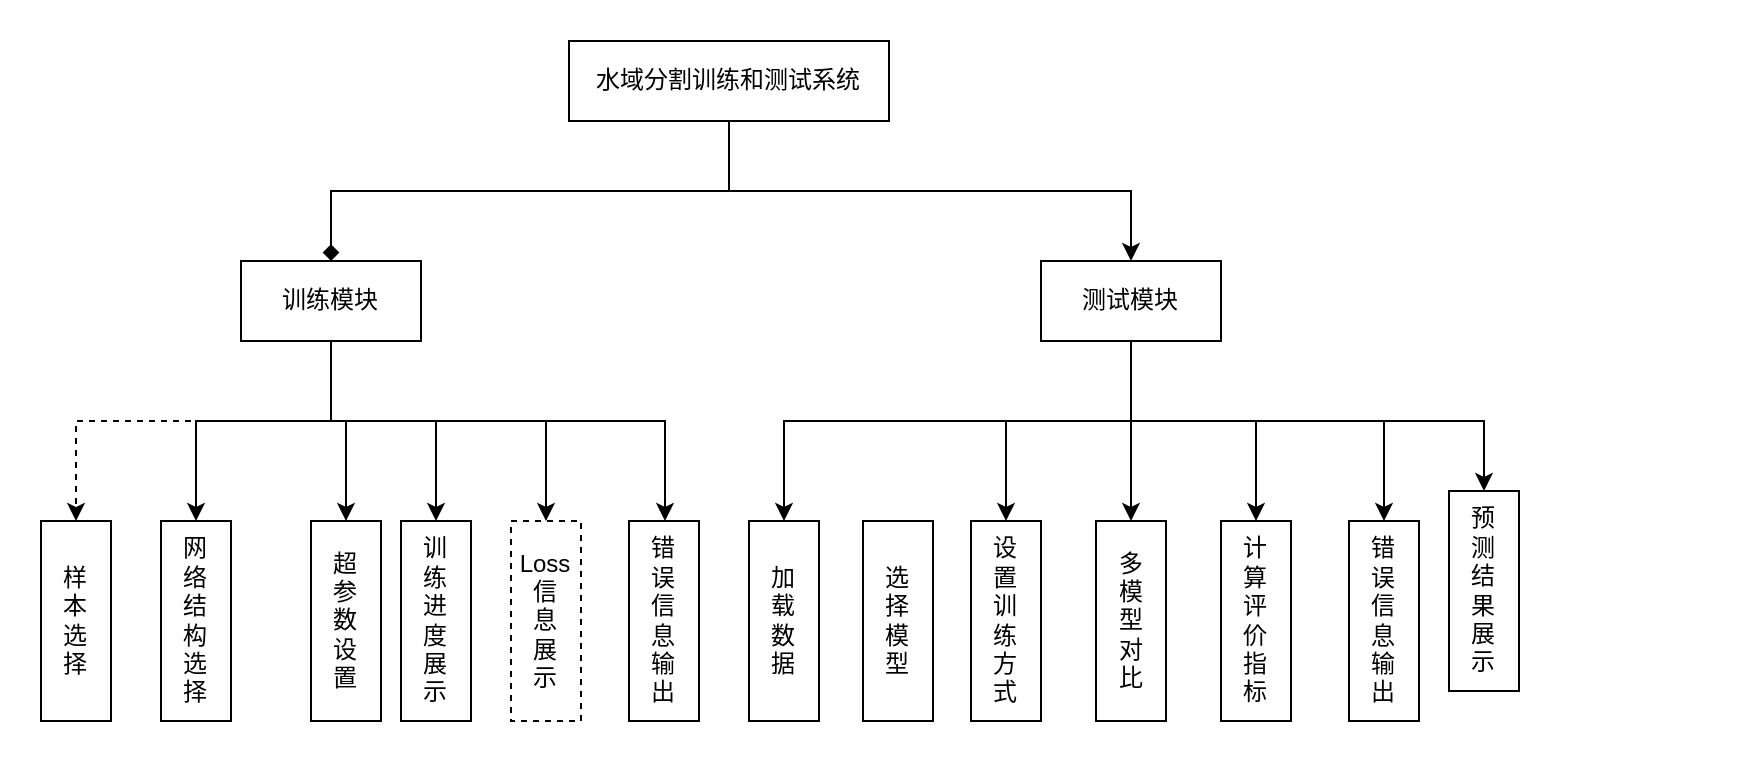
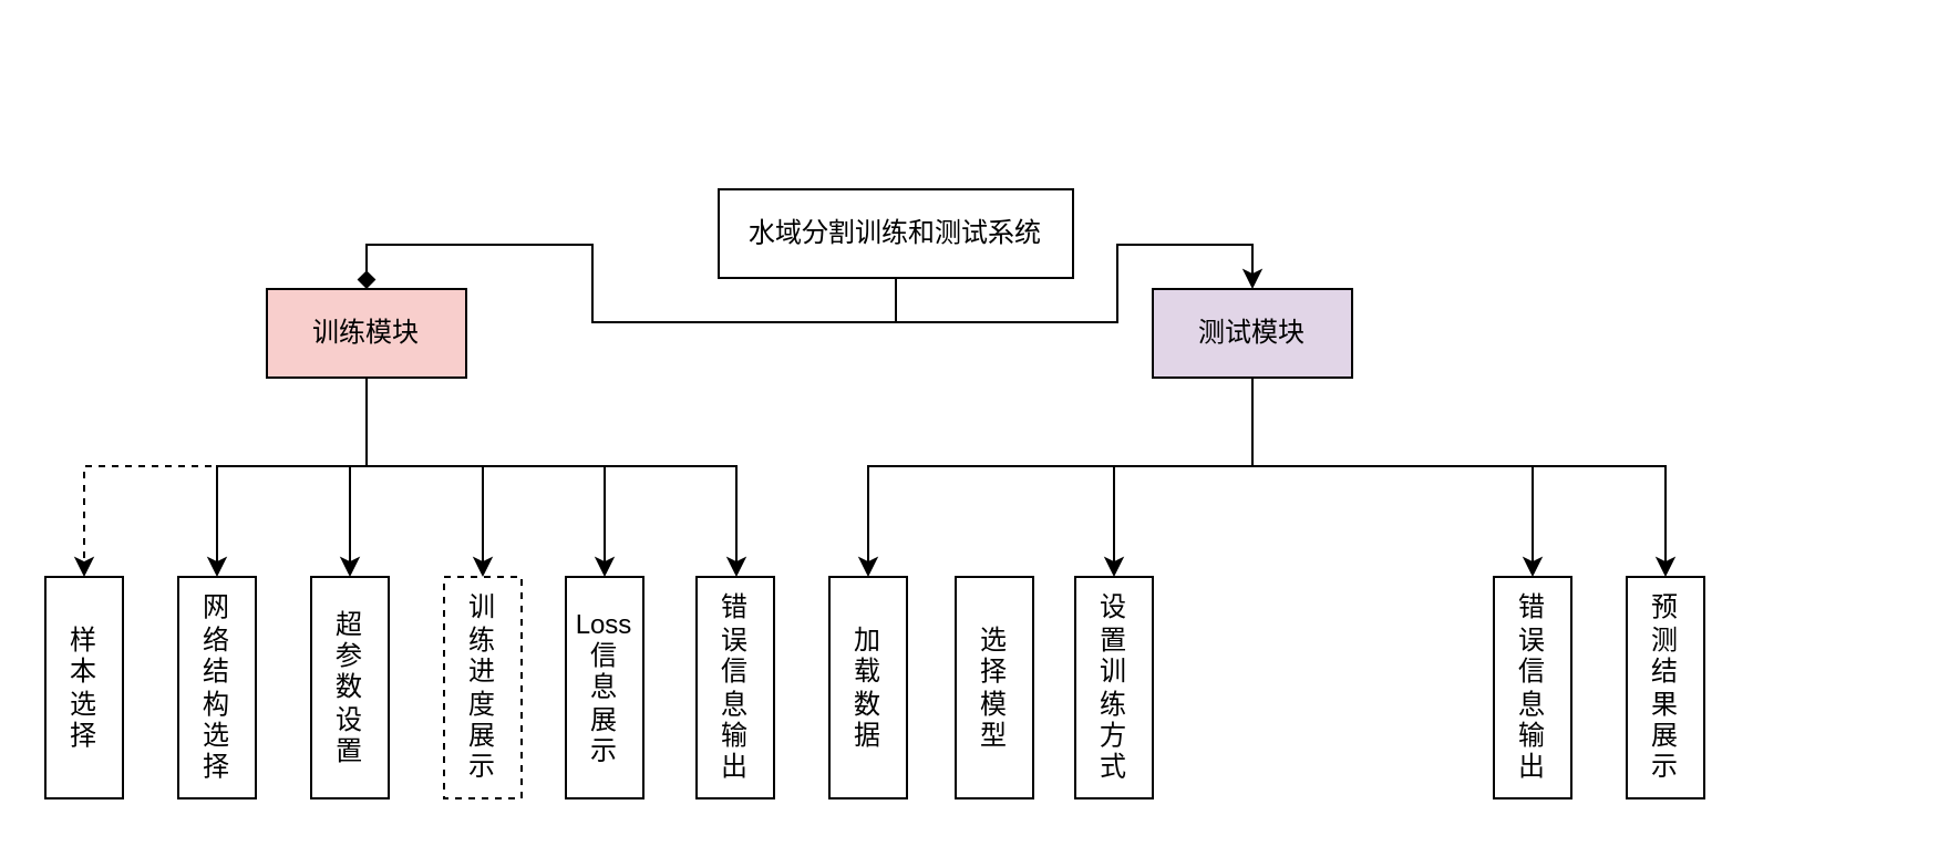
- <mxCell id="4" value="水域分割训练和测试系统" style="rounded=0;whiteSpace=wrap;html=1;" vertex="1" parent="1"><mxGeometry x="284" y="20" width="160" height="40" as="geometry" /></mxCell>
+ <mxCell id="4" value="水域分割训练和测试系统" style="rounded=0;whiteSpace=wrap;html=1;" vertex="1" parent="1"><mxGeometry x="324" y="85" width="160" height="40" as="geometry" /></mxCell>
- <mxCell id="10" value="训练模块" style="rounded=0;whiteSpace=wrap;html=1;" vertex="1" parent="1"><mxGeometry x="120" y="130" width="90" height="40" as="geometry" /></mxCell>
+ <mxCell id="10" value="训练模块" style="rounded=0;whiteSpace=wrap;html=1;fillColor=#f8cecc;" vertex="1" parent="1"><mxGeometry x="120" y="130" width="90" height="40" as="geometry" /></mxCell>
- <mxCell id="12" value="测试模块" style="rounded=0;whiteSpace=wrap;html=1;" vertex="1" parent="1"><mxGeometry x="520" y="130" width="90" height="40" as="geometry" /></mxCell>
+ <mxCell id="12" value="测试模块" style="rounded=0;whiteSpace=wrap;html=1;fillColor=#e1d5e7;" vertex="1" parent="1"><mxGeometry x="520" y="130" width="90" height="40" as="geometry" /></mxCell>
- <mxCell id="24" value="" style="edgeStyle=orthogonalEdgeStyle;rounded=0;orthogonalLoop=1;jettySize=auto;html=1;exitX=0.5;exitY=1;exitDx=0;exitDy=0;" edge="1" parent="1" target="25" source="12"><mxGeometry relative="1" as="geometry"><mxPoint x="479" y="200" as="sourcePoint" /><Array as="points"><mxPoint x="611" y="210" /><mxPoint x="658" y="210" /></Array></mxGeometry></mxCell>
- <mxCell id="22" value="" style="edgeStyle=orthogonalEdgeStyle;rounded=0;orthogonalLoop=1;jettySize=auto;html=1;exitX=0.5;exitY=1;exitDx=0;exitDy=0;" edge="1" parent="1" target="23" source="12"><mxGeometry relative="1" as="geometry"><mxPoint x="469" y="190" as="sourcePoint" /><Array as="points"><mxPoint x="611" y="210" /><mxPoint x="728" y="210" /></Array></mxGeometry></mxCell>
- <mxCell id="29" value="预&lt;br&gt;测&lt;br&gt;结&lt;br&gt;果&lt;br&gt;展&lt;br&gt;示" style="whiteSpace=wrap;html=1;rounded=0;" vertex="1" parent="1"><mxGeometry x="724" y="245" width="35" height="100" as="geometry" /></mxCell>
+ <mxCell id="29" value="预&lt;br&gt;测&lt;br&gt;结&lt;br&gt;果&lt;br&gt;展&lt;br&gt;示" style="whiteSpace=wrap;html=1;rounded=0;" vertex="1" parent="1"><mxGeometry x="734" y="260" width="35" height="100" as="geometry" /></mxCell>
- <mxCell id="15" value="超&lt;br&gt;参&lt;br&gt;数&lt;br&gt;设&lt;br&gt;置" style="whiteSpace=wrap;html=1;rounded=0;" vertex="1" parent="1"><mxGeometry x="155" y="260" width="35" height="100" as="geometry" /></mxCell>
+ <mxCell id="15" value="超&lt;br&gt;参&lt;br&gt;数&lt;br&gt;设&lt;br&gt;置" style="whiteSpace=wrap;html=1;rounded=0;" vertex="1" parent="1"><mxGeometry x="140" y="260" width="35" height="100" as="geometry" /></mxCell>
- <mxCell id="16" value="训&lt;br&gt;练&lt;br&gt;进&lt;br&gt;度&lt;br&gt;展&lt;br&gt;示" style="whiteSpace=wrap;html=1;rounded=0;" vertex="1" parent="1"><mxGeometry x="200" y="260" width="35" height="100" as="geometry" /></mxCell>
+ <mxCell id="16" value="训&lt;br&gt;练&lt;br&gt;进&lt;br&gt;度&lt;br&gt;展&lt;br&gt;示" style="whiteSpace=wrap;html=1;rounded=0;dashed=1;" vertex="1" parent="1"><mxGeometry x="200" y="260" width="35" height="100" as="geometry" /></mxCell>
- <mxCell id="17" value="Loss信&lt;br&gt;息&lt;br&gt;展&lt;br&gt;示" style="whiteSpace=wrap;html=1;rounded=0;dashed=1;" vertex="1" parent="1"><mxGeometry x="255" y="260" width="35" height="100" as="geometry" /></mxCell>
+ <mxCell id="17" value="Loss信&lt;br&gt;息&lt;br&gt;展&lt;br&gt;示" style="whiteSpace=wrap;html=1;rounded=0;" vertex="1" parent="1"><mxGeometry x="255" y="260" width="35" height="100" as="geometry" /></mxCell>
- <mxCell id="25" value="多&lt;br&gt;模&lt;br&gt;型&lt;br&gt;对&lt;br&gt;比" style="whiteSpace=wrap;html=1;rounded=0;" vertex="1" parent="1"><mxGeometry x="547.5" y="260" width="35" height="100" as="geometry" /></mxCell>
- <mxCell id="23" value="计&lt;br&gt;算&lt;br&gt;评&lt;br&gt;价&lt;br&gt;指&lt;br&gt;标" style="whiteSpace=wrap;html=1;rounded=0;" vertex="1" parent="1"><mxGeometry x="610" y="260" width="35" height="100" as="geometry" /></mxCell>
